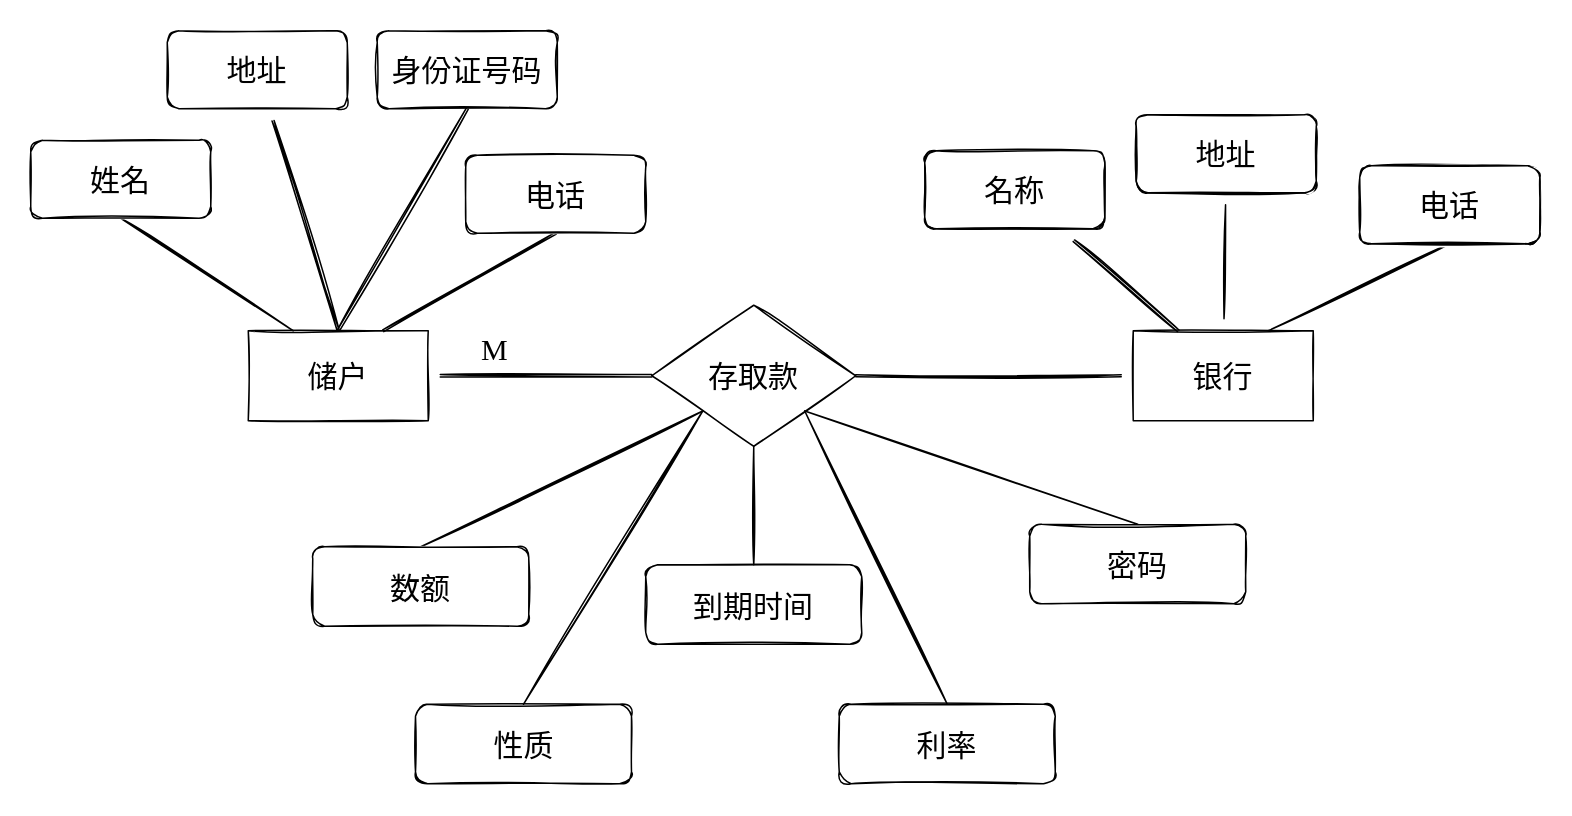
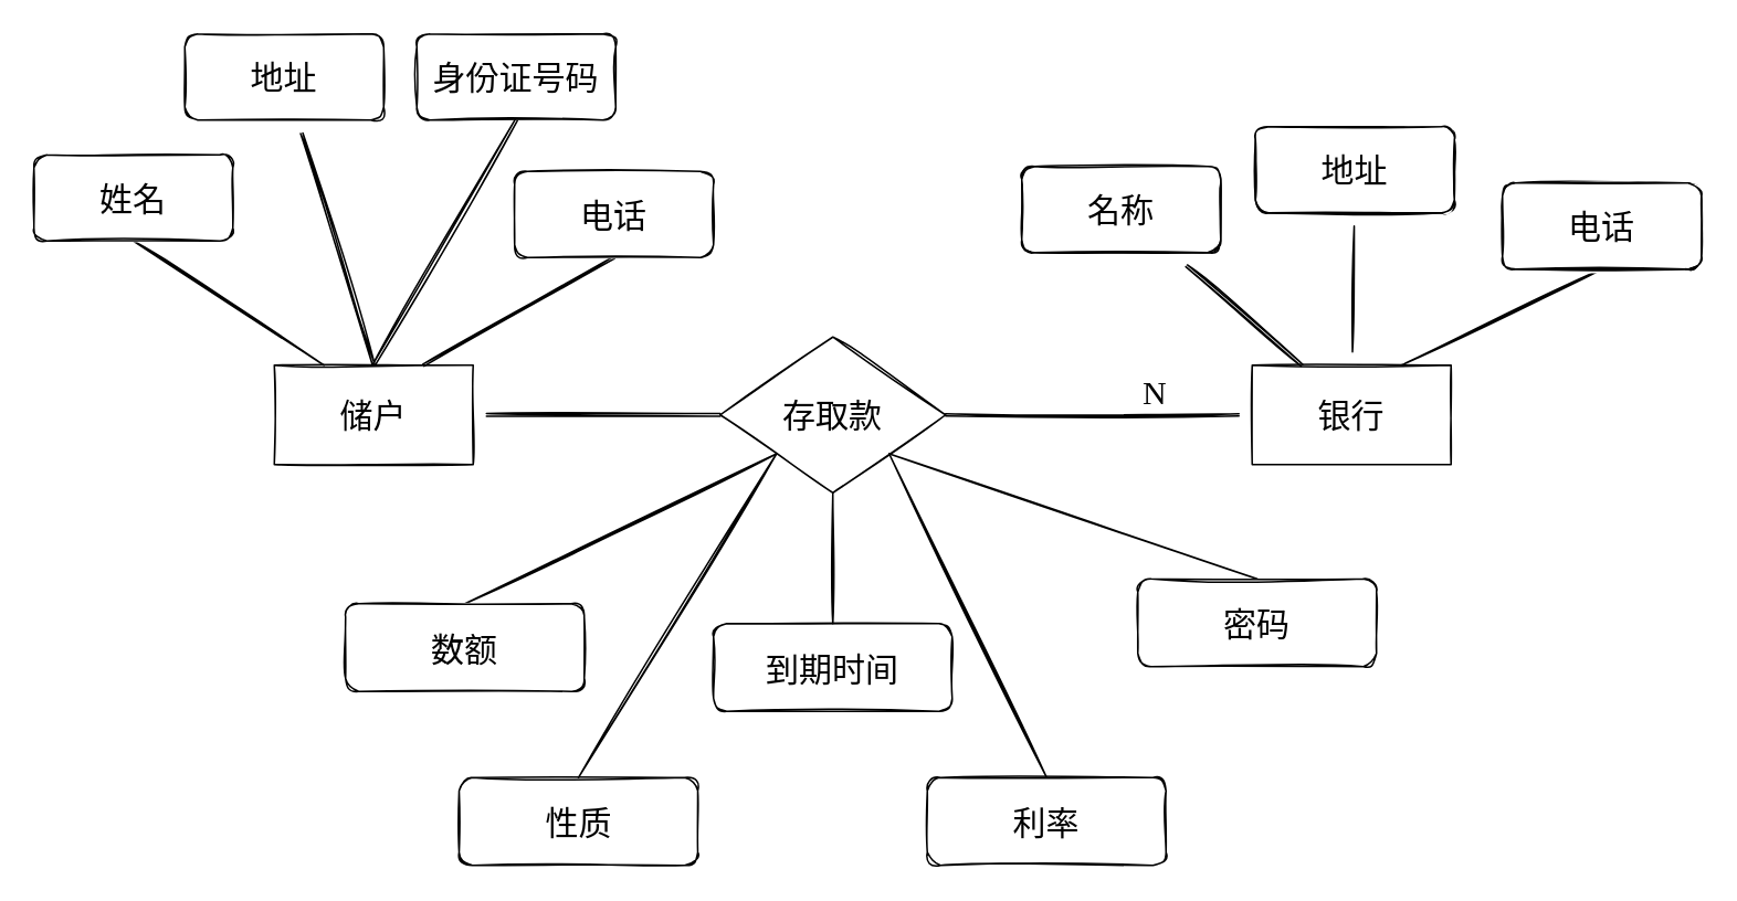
- <mxCell id="7" value="M" style="text;html=1;align=center;verticalAlign=middle;resizable=0;points=[];autosize=1;strokeColor=none;fillColor=none;sketch=1;hachureGap=4;pointerEvents=0;fontFamily=Architects Daughter;fontSource=https%3A%2F%2Ffonts.googleapis.com%2Fcss%3Ffamily%3DArchitects%2BDaughter;fontSize=20;" vertex="1" parent="1"><mxGeometry x="314" y="218" width="29" height="28" as="geometry" /></mxCell>
+ <mxCell id="8" value="N" style="text;html=1;align=center;verticalAlign=middle;resizable=0;points=[];autosize=1;strokeColor=none;fillColor=none;sketch=1;hachureGap=4;pointerEvents=0;fontFamily=Architects Daughter;fontSource=https%3A%2F%2Ffonts.googleapis.com%2Fcss%3Ffamily%3DArchitects%2BDaughter;fontSize=20;" vertex="1" parent="1"><mxGeometry x="683" y="222" width="26" height="28" as="geometry" /></mxCell>
